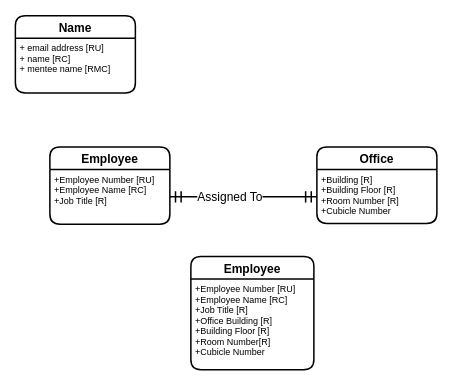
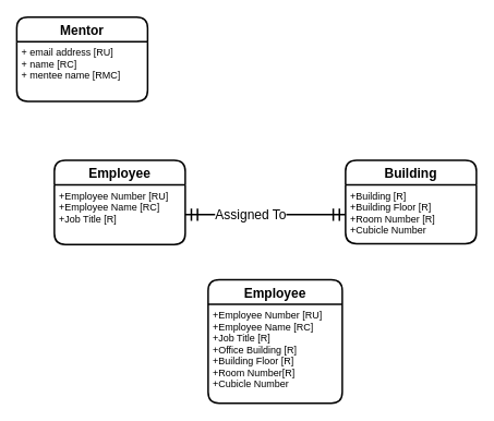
- <mxCell id="2" value="Name" style="swimlane;childLayout=stackLayout;horizontal=1;startSize=30;horizontalStack=0;rounded=1;fontSize=16;fontStyle=1;strokeWidth=2;resizeParent=0;resizeLast=1;shadow=0;dashed=0;align=center;" vertex="1" parent="1"><mxGeometry x="20" y="20" width="160" height="103" as="geometry" /></mxCell>
+ <mxCell id="2" value="Mentor" style="swimlane;childLayout=stackLayout;horizontal=1;startSize=30;horizontalStack=0;rounded=1;fontSize=16;fontStyle=1;strokeWidth=2;resizeParent=0;resizeLast=1;shadow=0;dashed=0;align=center;" vertex="1" parent="1"><mxGeometry x="20" y="20" width="160" height="103" as="geometry" /></mxCell>
- <mxCell id="6" value="Office" style="swimlane;childLayout=stackLayout;horizontal=1;startSize=30;horizontalStack=0;rounded=1;fontSize=16;fontStyle=1;strokeWidth=2;resizeParent=0;resizeLast=1;shadow=0;dashed=0;align=center;" vertex="1" parent="1"><mxGeometry x="422" y="195" width="160" height="102" as="geometry"><mxRectangle x="370" y="100" width="83" height="30" as="alternateBounds" /></mxGeometry></mxCell>
+ <mxCell id="6" value="Building" style="swimlane;childLayout=stackLayout;horizontal=1;startSize=30;horizontalStack=0;rounded=1;fontSize=16;fontStyle=1;strokeWidth=2;resizeParent=0;resizeLast=1;shadow=0;dashed=0;align=center;" vertex="1" parent="1"><mxGeometry x="422" y="195" width="160" height="102" as="geometry"><mxRectangle x="370" y="100" width="83" height="30" as="alternateBounds" /></mxGeometry></mxCell>
